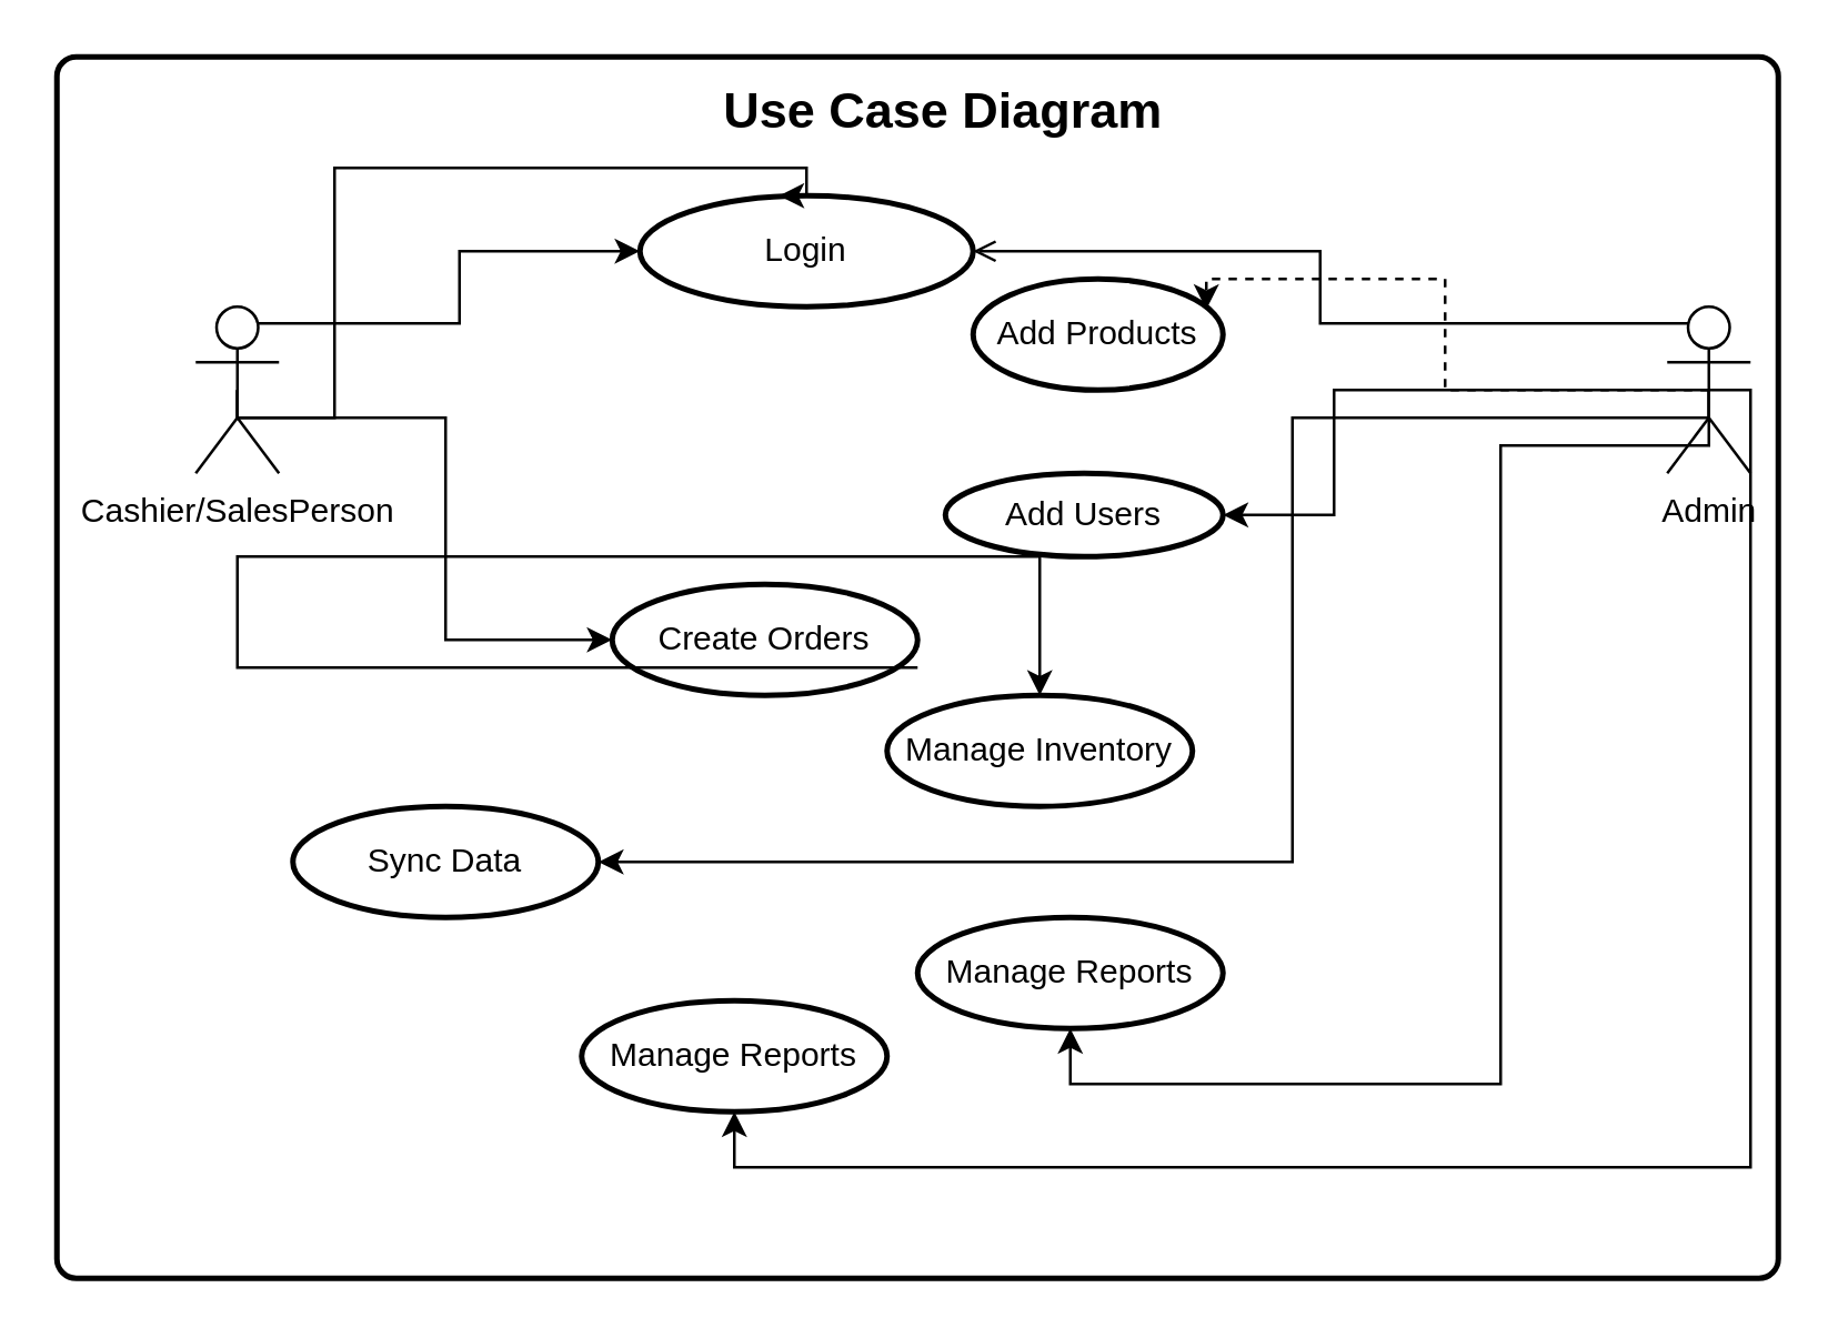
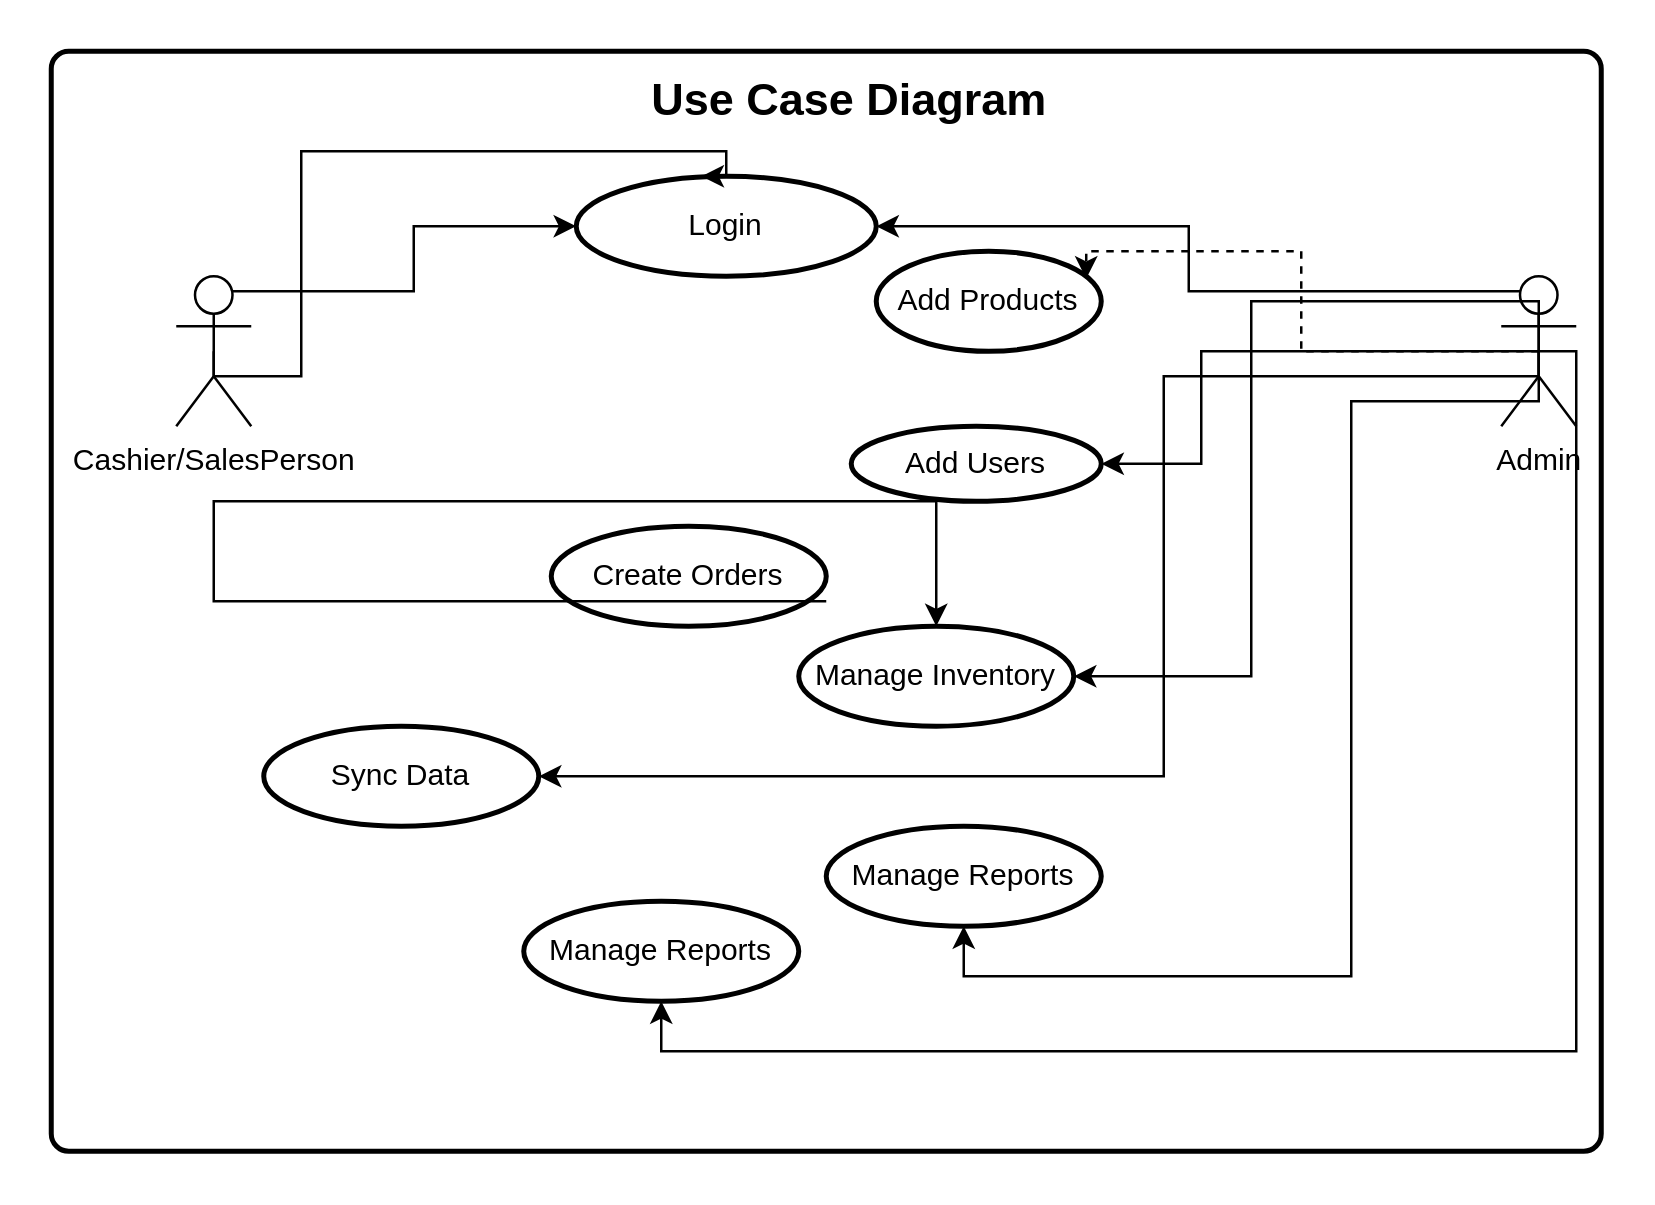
- <mxCell id="12" style="edgeStyle=orthogonalEdgeStyle;rounded=0;orthogonalLoop=1;jettySize=auto;html=1;exitX=0.25;exitY=0.1;exitDx=0;exitDy=0;exitPerimeter=0;endArrow=open;" edge="1" parent="1" source="14" target="4"><mxGeometry relative="1" as="geometry" /></mxCell>
+ <mxCell id="12" style="edgeStyle=orthogonalEdgeStyle;rounded=0;orthogonalLoop=1;jettySize=auto;html=1;exitX=0.25;exitY=0.1;exitDx=0;exitDy=0;exitPerimeter=0;" edge="1" parent="1" source="14" target="4"><mxGeometry relative="1" as="geometry" /></mxCell>
- <mxCell id="18" style="edgeStyle=orthogonalEdgeStyle;rounded=0;orthogonalLoop=1;jettySize=auto;html=1;exitX=0.5;exitY=0.5;exitDx=0;exitDy=0;exitPerimeter=0;entryX=0;entryY=0.5;entryDx=0;entryDy=0;entryPerimeter=0;" edge="1" parent="1" source="11" target="6"><mxGeometry relative="1" as="geometry"><Array as="points"><mxPoint x="85" y="150" /><mxPoint x="160" y="150" /><mxPoint x="160" y="230" /></Array></mxGeometry></mxCell>
+ <mxCell id="19" style="edgeStyle=orthogonalEdgeStyle;rounded=0;orthogonalLoop=1;jettySize=auto;html=1;exitX=0.5;exitY=0.5;exitDx=0;exitDy=0;exitPerimeter=0;entryX=1;entryY=0.5;entryDx=0;entryDy=0;entryPerimeter=0;" edge="1" parent="1" source="14" target="7"><mxGeometry relative="1" as="geometry"><Array as="points"><mxPoint x="615" y="120" /><mxPoint x="500" y="120" /><mxPoint x="500" y="270" /></Array></mxGeometry></mxCell>
